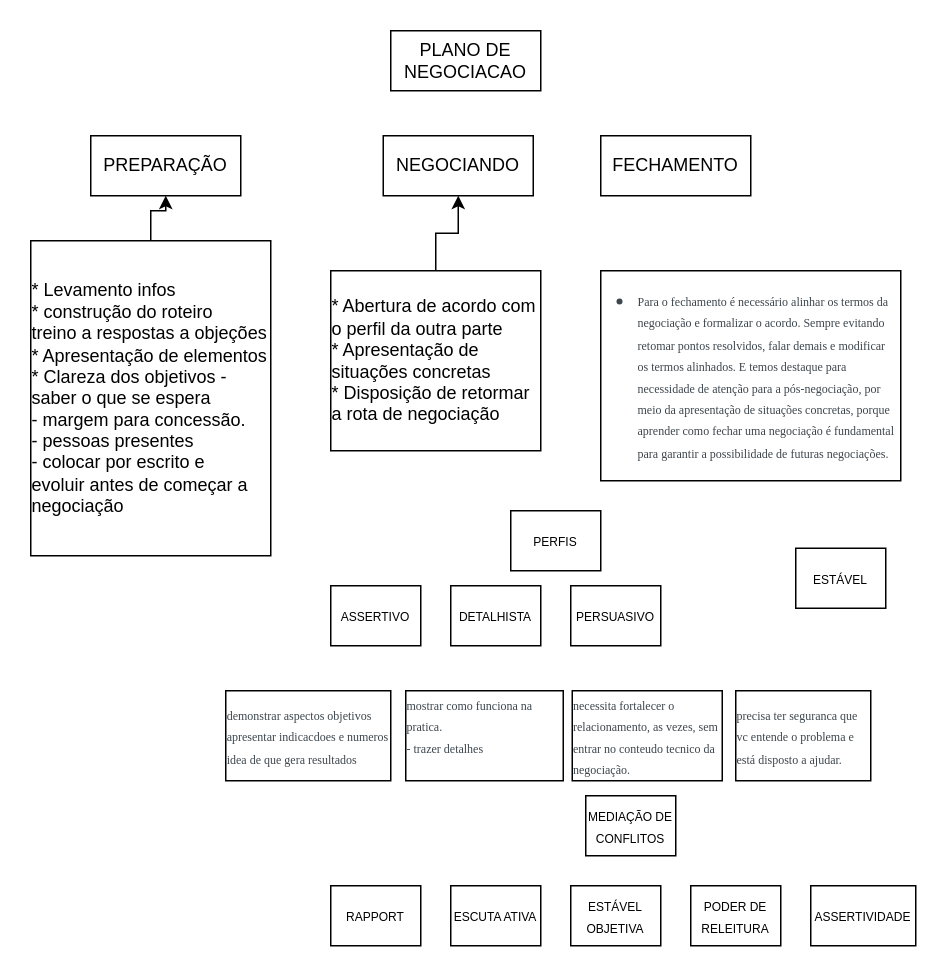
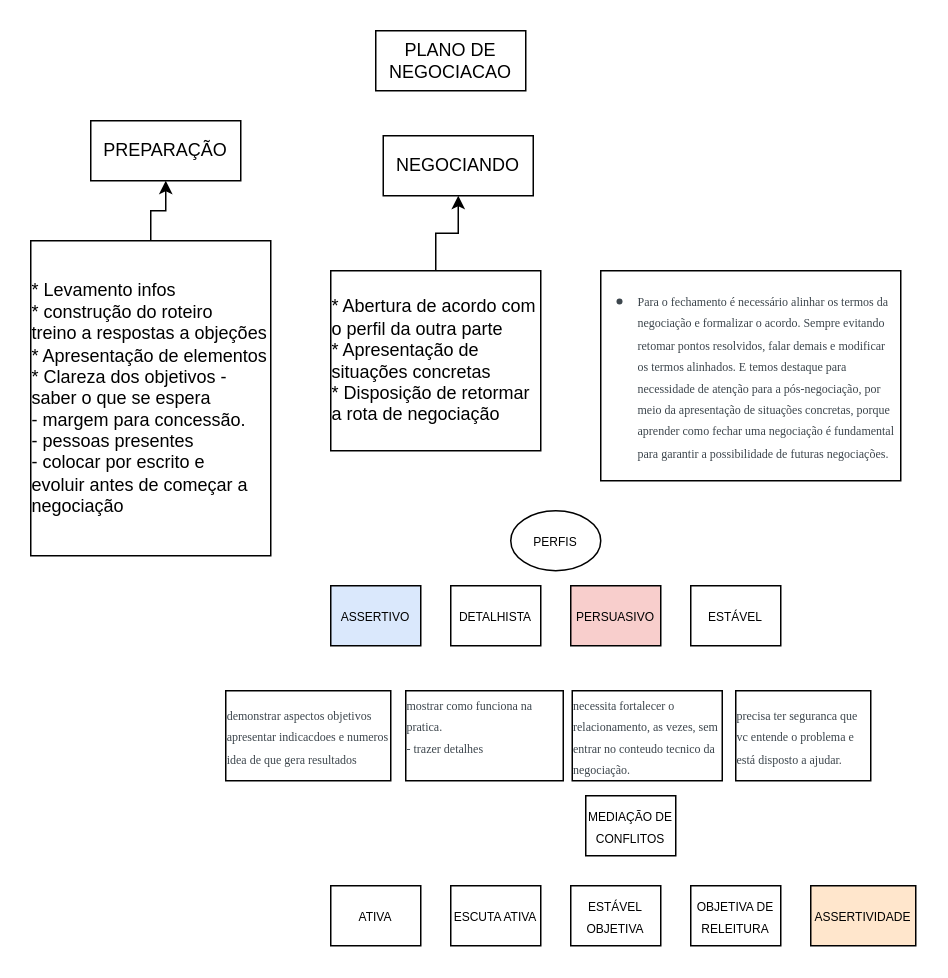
- <mxCell id="2" value="PLANO DE NEGOCIACAO" style="whiteSpace=wrap;html=1;" vertex="1" parent="1"><mxGeometry x="260" y="20" width="100" height="40" as="geometry" /></mxCell>
+ <mxCell id="2" value="PLANO DE NEGOCIACAO" style="whiteSpace=wrap;html=1;" vertex="1" parent="1"><mxGeometry x="250" y="20" width="100" height="40" as="geometry" /></mxCell>
- <mxCell id="3" value="PREPARAÇÃO" style="whiteSpace=wrap;html=1;" vertex="1" parent="1"><mxGeometry x="60" y="90" width="100" height="40" as="geometry" /></mxCell>
+ <mxCell id="3" value="PREPARAÇÃO" style="whiteSpace=wrap;html=1;" vertex="1" parent="1"><mxGeometry x="60" y="80" width="100" height="40" as="geometry" /></mxCell>
- <mxCell id="5" value="FECHAMENTO" style="whiteSpace=wrap;html=1;" vertex="1" parent="1"><mxGeometry x="400" y="90" width="100" height="40" as="geometry" /></mxCell>
- <mxCell id="12" value="&lt;span style=&quot;font-size: 8px;&quot;&gt;PERFIS&lt;/span&gt;" style="whiteSpace=wrap;html=1;" vertex="1" parent="1"><mxGeometry x="340" y="340" width="60" height="40" as="geometry" /></mxCell>
+ <mxCell id="12" value="&lt;span style=&quot;font-size: 8px;&quot;&gt;PERFIS&lt;/span&gt;" style="ellipse;whiteSpace=wrap;html=1;" vertex="1" parent="1"><mxGeometry x="340" y="340" width="60" height="40" as="geometry" /></mxCell>
- <mxCell id="16" value="&lt;span style=&quot;font-size: 8px;&quot;&gt;ESTÁVEL&lt;/span&gt;" style="whiteSpace=wrap;html=1;" vertex="1" parent="1"><mxGeometry x="530" y="365" width="60" height="40" as="geometry" /></mxCell>
+ <mxCell id="16" value="&lt;span style=&quot;font-size: 8px;&quot;&gt;ESTÁVEL&lt;/span&gt;" style="whiteSpace=wrap;html=1;" vertex="1" parent="1"><mxGeometry x="460" y="390" width="60" height="40" as="geometry" /></mxCell>
- <mxCell id="13" value="&lt;span style=&quot;font-size: 8px;&quot;&gt;ASSERTIVO&lt;/span&gt;" style="whiteSpace=wrap;html=1;" vertex="1" parent="1"><mxGeometry x="220" y="390" width="60" height="40" as="geometry" /></mxCell>
+ <mxCell id="13" value="&lt;span style=&quot;font-size: 8px;&quot;&gt;ASSERTIVO&lt;/span&gt;" style="whiteSpace=wrap;html=1;fillColor=#dae8fc;" vertex="1" parent="1"><mxGeometry x="220" y="390" width="60" height="40" as="geometry" /></mxCell>
- <mxCell id="15" value="&lt;span style=&quot;font-size: 8px;&quot;&gt;PERSUASIVO&lt;/span&gt;" style="whiteSpace=wrap;html=1;" vertex="1" parent="1"><mxGeometry x="380" y="390" width="60" height="40" as="geometry" /></mxCell>
+ <mxCell id="15" value="&lt;span style=&quot;font-size: 8px;&quot;&gt;PERSUASIVO&lt;/span&gt;" style="whiteSpace=wrap;html=1;fillColor=#f8cecc;" vertex="1" parent="1"><mxGeometry x="380" y="390" width="60" height="40" as="geometry" /></mxCell>
- <mxCell id="18" value="&lt;span style=&quot;font-size: 8px;&quot;&gt;RAPPORT&lt;/span&gt;" style="whiteSpace=wrap;html=1;" vertex="1" parent="1"><mxGeometry x="220" y="590" width="60" height="40" as="geometry" /></mxCell>
+ <mxCell id="18" value="&lt;span style=&quot;font-size: 8px;&quot;&gt;ATIVA&lt;/span&gt;" style="whiteSpace=wrap;html=1;" vertex="1" parent="1"><mxGeometry x="220" y="590" width="60" height="40" as="geometry" /></mxCell>
- <mxCell id="21" value="&lt;span style=&quot;font-size: 8px;&quot;&gt;PODER DE RELEITURA&lt;/span&gt;" style="whiteSpace=wrap;html=1;" vertex="1" parent="1"><mxGeometry x="460" y="590" width="60" height="40" as="geometry" /></mxCell>
+ <mxCell id="21" value="&lt;span style=&quot;font-size: 8px;&quot;&gt;OBJETIVA DE RELEITURA&lt;/span&gt;" style="whiteSpace=wrap;html=1;" vertex="1" parent="1"><mxGeometry x="460" y="590" width="60" height="40" as="geometry" /></mxCell>
- <mxCell id="22" value="&lt;span style=&quot;font-size: 8px;&quot;&gt;ASSERTIVIDADE&lt;/span&gt;" style="whiteSpace=wrap;html=1;" vertex="1" parent="1"><mxGeometry x="540" y="590" width="70" height="40" as="geometry" /></mxCell>
+ <mxCell id="22" value="&lt;span style=&quot;font-size: 8px;&quot;&gt;ASSERTIVIDADE&lt;/span&gt;" style="whiteSpace=wrap;html=1;fillColor=#ffe6cc;" vertex="1" parent="1"><mxGeometry x="540" y="590" width="70" height="40" as="geometry" /></mxCell>
